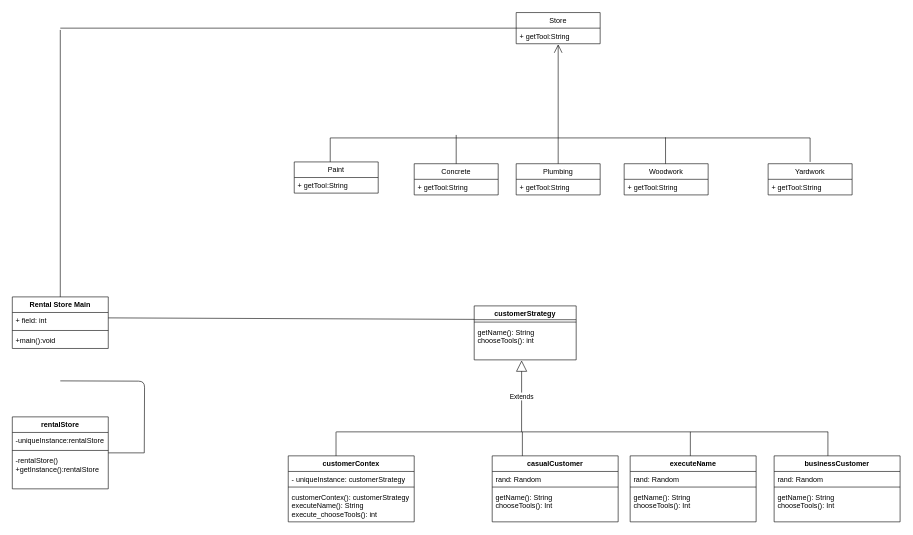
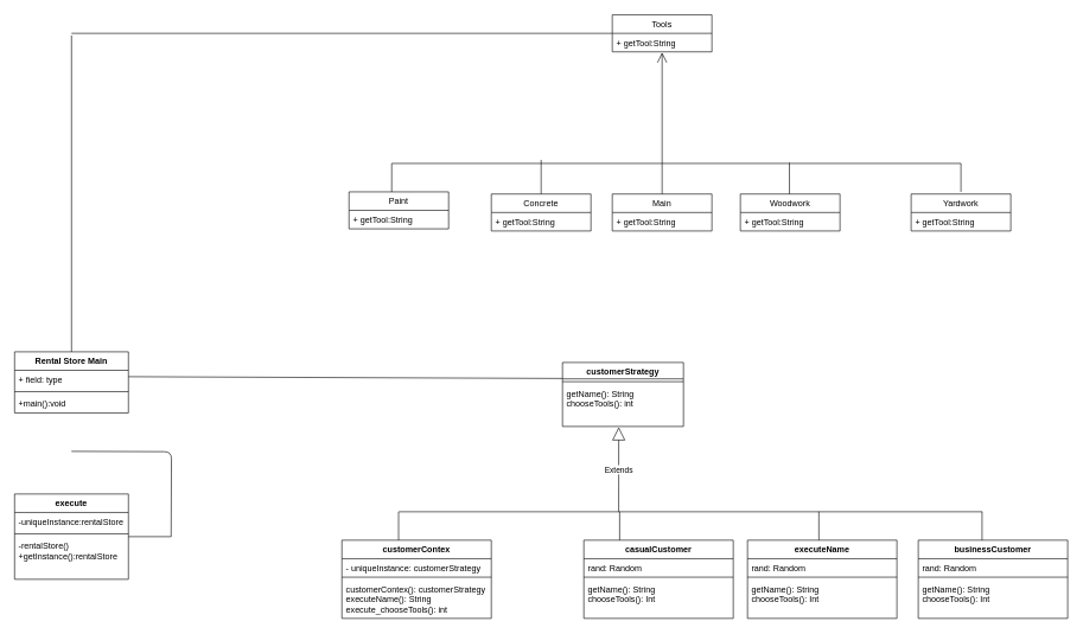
- <mxCell id="30" value="Store" style="swimlane;fontStyle=0;childLayout=stackLayout;horizontal=1;startSize=26;fillColor=none;horizontalStack=0;resizeParent=1;resizeParentMax=0;resizeLast=0;collapsible=1;marginBottom=0;" vertex="1" parent="1"><mxGeometry x="860" y="20" width="140" height="52" as="geometry" /></mxCell>
+ <mxCell id="30" value="Tools" style="swimlane;fontStyle=0;childLayout=stackLayout;horizontal=1;startSize=26;fillColor=none;horizontalStack=0;resizeParent=1;resizeParentMax=0;resizeLast=0;collapsible=1;marginBottom=0;" vertex="1" parent="1"><mxGeometry x="860" y="20" width="140" height="52" as="geometry" /></mxCell>
- <mxCell id="19" value="Plumbing" style="swimlane;fontStyle=0;childLayout=stackLayout;horizontal=1;startSize=26;fillColor=none;horizontalStack=0;resizeParent=1;resizeParentMax=0;resizeLast=0;collapsible=1;marginBottom=0;" vertex="1" parent="1"><mxGeometry x="860" y="272" width="140" height="52" as="geometry" /></mxCell>
+ <mxCell id="19" value="Main" style="swimlane;fontStyle=0;childLayout=stackLayout;horizontal=1;startSize=26;fillColor=none;horizontalStack=0;resizeParent=1;resizeParentMax=0;resizeLast=0;collapsible=1;marginBottom=0;" vertex="1" parent="1"><mxGeometry x="860" y="272" width="140" height="52" as="geometry" /></mxCell>
- <mxCell id="3" value="+ field: int" style="text;strokeColor=none;fillColor=none;align=left;verticalAlign=top;spacingLeft=4;spacingRight=4;overflow=hidden;rotatable=0;points=[[0,0.5],[1,0.5]];portConstraint=eastwest;" vertex="1" parent="2"><mxGeometry y="26" width="160" height="26" as="geometry" /></mxCell>
+ <mxCell id="3" value="+ field: type" style="text;strokeColor=none;fillColor=none;align=left;verticalAlign=top;spacingLeft=4;spacingRight=4;overflow=hidden;rotatable=0;points=[[0,0.5],[1,0.5]];portConstraint=eastwest;" vertex="1" parent="2"><mxGeometry y="26" width="160" height="26" as="geometry" /></mxCell>
- <mxCell id="6" value="rentalStore" style="swimlane;fontStyle=1;align=center;verticalAlign=top;childLayout=stackLayout;horizontal=1;startSize=26;horizontalStack=0;resizeParent=1;resizeParentMax=0;resizeLast=0;collapsible=1;marginBottom=0;" vertex="1" parent="1"><mxGeometry x="20" y="694" width="160" height="120" as="geometry" /></mxCell>
+ <mxCell id="6" value="execute" style="swimlane;fontStyle=1;align=center;verticalAlign=top;childLayout=stackLayout;horizontal=1;startSize=26;horizontalStack=0;resizeParent=1;resizeParentMax=0;resizeLast=0;collapsible=1;marginBottom=0;" vertex="1" parent="1"><mxGeometry x="20" y="694" width="160" height="120" as="geometry" /></mxCell>
